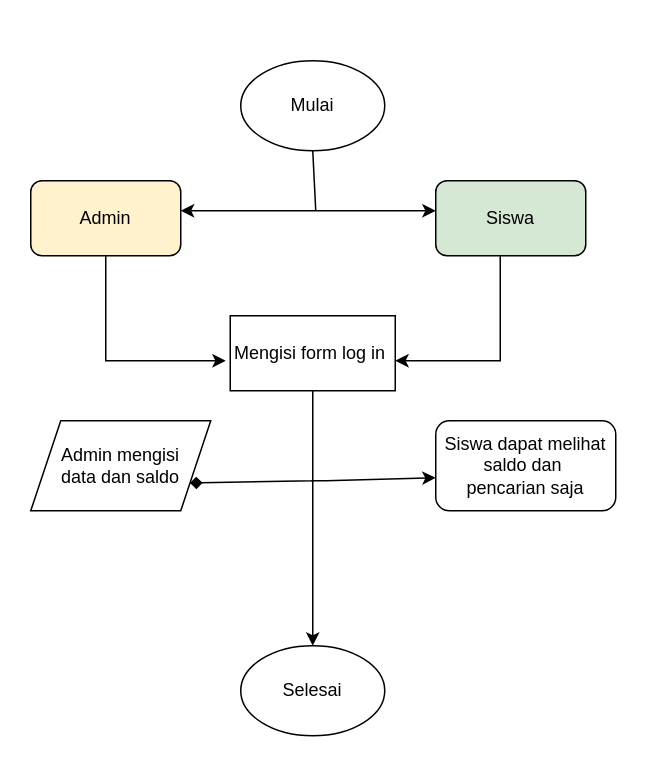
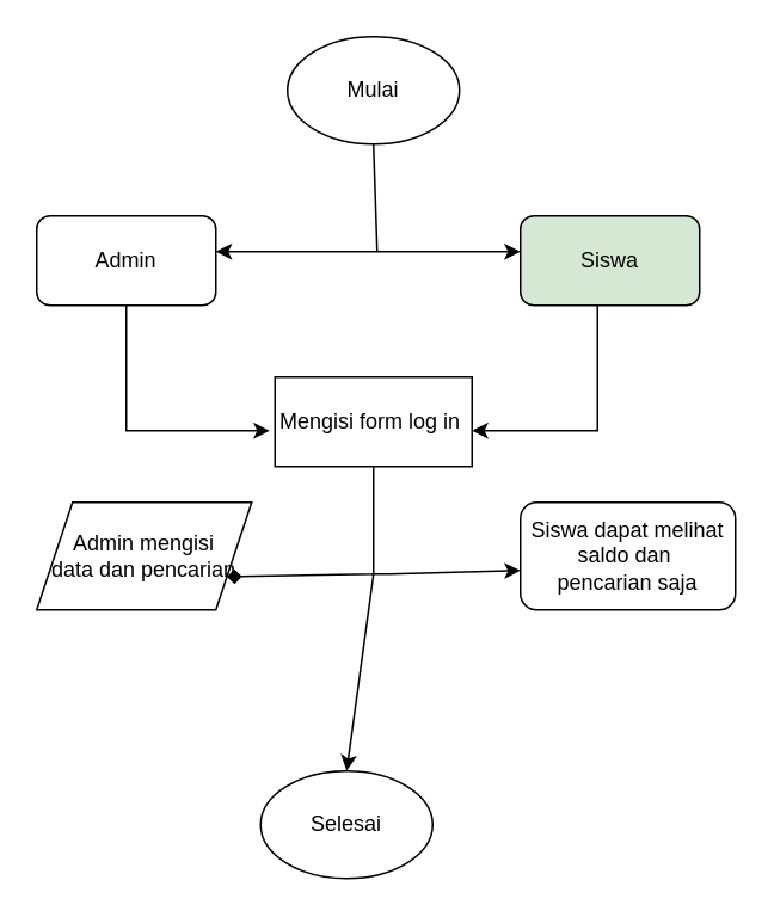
- <mxCell id="2" value="Mulai" style="ellipse;whiteSpace=wrap;html=1;" vertex="1" parent="1"><mxGeometry x="160" y="40" width="96" height="60" as="geometry" /></mxCell>
+ <mxCell id="2" value="Mulai" style="ellipse;whiteSpace=wrap;html=1;" vertex="1" parent="1"><mxGeometry x="160" y="20" width="96" height="60" as="geometry" /></mxCell>
- <mxCell id="3" value="Admin" style="rounded=1;whiteSpace=wrap;html=1;fillColor=#fff2cc;" vertex="1" parent="1"><mxGeometry x="20" y="120" width="100" height="50" as="geometry" /></mxCell>
+ <mxCell id="3" value="Admin" style="rounded=1;whiteSpace=wrap;html=1;" vertex="1" parent="1"><mxGeometry x="20" y="120" width="100" height="50" as="geometry" /></mxCell>
- <mxCell id="10" value="Admin mengisi&lt;div&gt;data dan saldo&lt;/div&gt;" style="shape=parallelogram;perimeter=parallelogramPerimeter;whiteSpace=wrap;html=1;fixedSize=1;" vertex="1" parent="1"><mxGeometry x="20" y="280" width="120" height="60" as="geometry" /></mxCell>
+ <mxCell id="10" value="Admin mengisi&lt;div&gt;data dan pencarian&lt;/div&gt;" style="shape=parallelogram;perimeter=parallelogramPerimeter;whiteSpace=wrap;html=1;fixedSize=1;" vertex="1" parent="1"><mxGeometry x="20" y="280" width="120" height="60" as="geometry" /></mxCell>
- <mxCell id="14" value="Selesai" style="ellipse;whiteSpace=wrap;html=1;" vertex="1" parent="1"><mxGeometry x="160" y="430" width="96" height="60" as="geometry" /></mxCell>
+ <mxCell id="14" value="Selesai" style="ellipse;whiteSpace=wrap;html=1;" vertex="1" parent="1"><mxGeometry x="145" y="430" width="96" height="60" as="geometry" /></mxCell>
